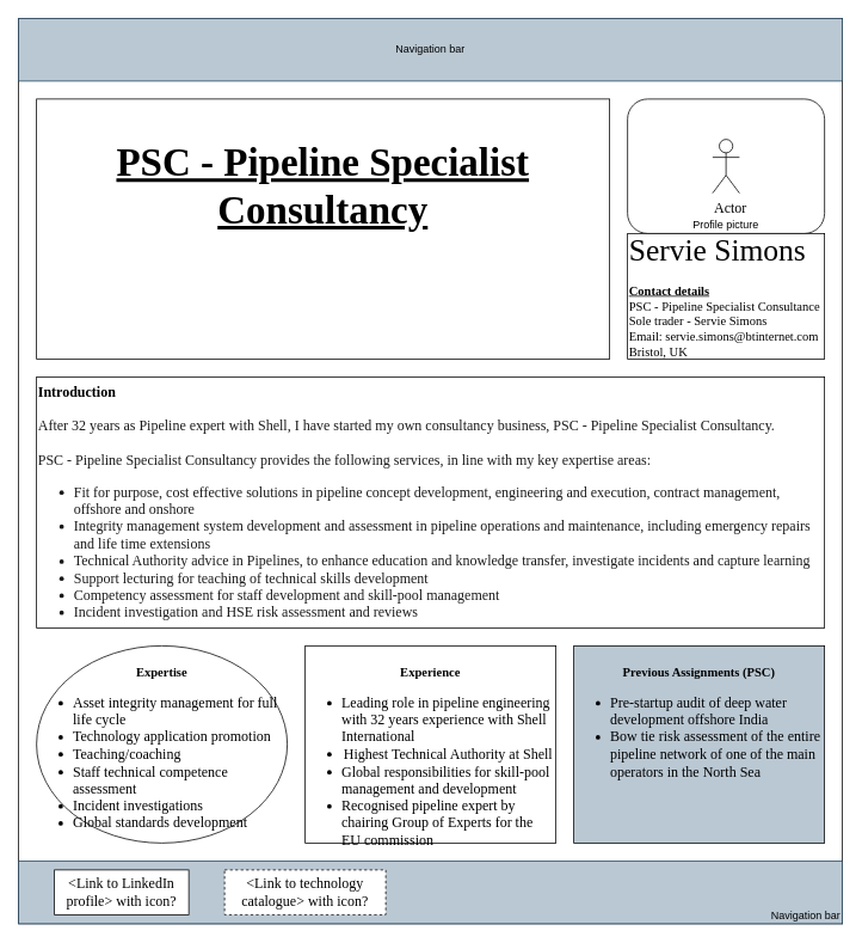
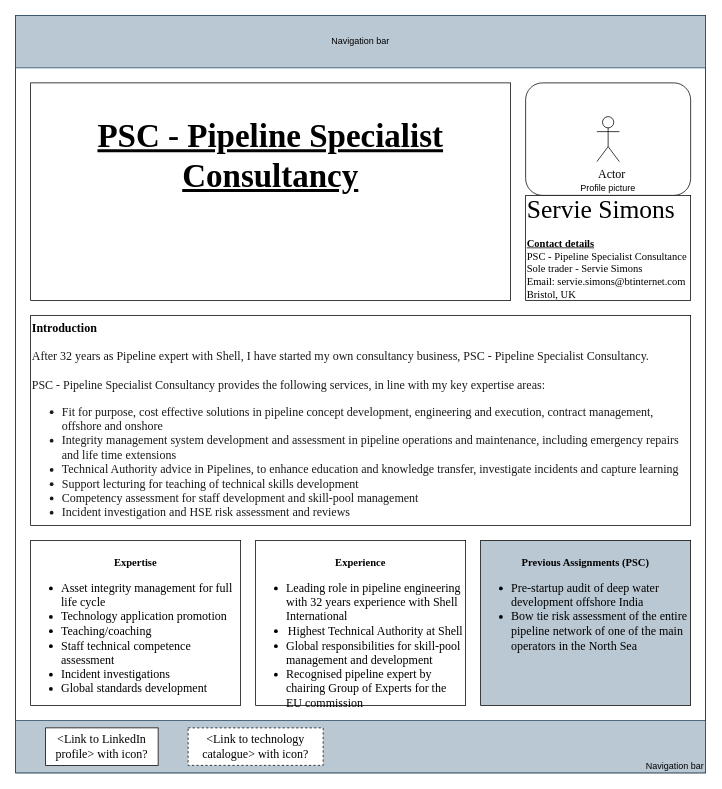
- <mxCell id="8" value="&lt;h3 style=&quot;font-family: &amp;#34;times new roman&amp;#34;&quot;&gt;Expertise&lt;/h3&gt;&lt;ul style=&quot;font-family: &amp;#34;times new roman&amp;#34; ; font-size: medium&quot;&gt;&lt;li style=&quot;text-align: left&quot;&gt;Asset integrity management for full life cycle&lt;/li&gt;&lt;li style=&quot;text-align: left&quot;&gt;Technology application promotion&lt;/li&gt;&lt;li style=&quot;text-align: left&quot;&gt;Teaching/coaching&lt;/li&gt;&lt;li style=&quot;text-align: left&quot;&gt;Staff technical competence assessment&lt;/li&gt;&lt;li style=&quot;text-align: left&quot;&gt;Incident investigations&lt;/li&gt;&lt;li style=&quot;text-align: left&quot;&gt;Global standards development&lt;/li&gt;&lt;/ul&gt;" style="ellipse;whiteSpace=wrap;html=1;verticalAlign=top;" vertex="1" parent="1"><mxGeometry x="40" y="720" width="280" height="220" as="geometry" /></mxCell>
+ <mxCell id="8" value="&lt;h3 style=&quot;font-family: &amp;#34;times new roman&amp;#34;&quot;&gt;Expertise&lt;/h3&gt;&lt;ul style=&quot;font-family: &amp;#34;times new roman&amp;#34; ; font-size: medium&quot;&gt;&lt;li style=&quot;text-align: left&quot;&gt;Asset integrity management for full life cycle&lt;/li&gt;&lt;li style=&quot;text-align: left&quot;&gt;Technology application promotion&lt;/li&gt;&lt;li style=&quot;text-align: left&quot;&gt;Teaching/coaching&lt;/li&gt;&lt;li style=&quot;text-align: left&quot;&gt;Staff technical competence assessment&lt;/li&gt;&lt;li style=&quot;text-align: left&quot;&gt;Incident investigations&lt;/li&gt;&lt;li style=&quot;text-align: left&quot;&gt;Global standards development&lt;/li&gt;&lt;/ul&gt;" style="rounded=0;whiteSpace=wrap;html=1;verticalAlign=top;" vertex="1" parent="1"><mxGeometry x="40" y="720" width="280" height="220" as="geometry" /></mxCell>
